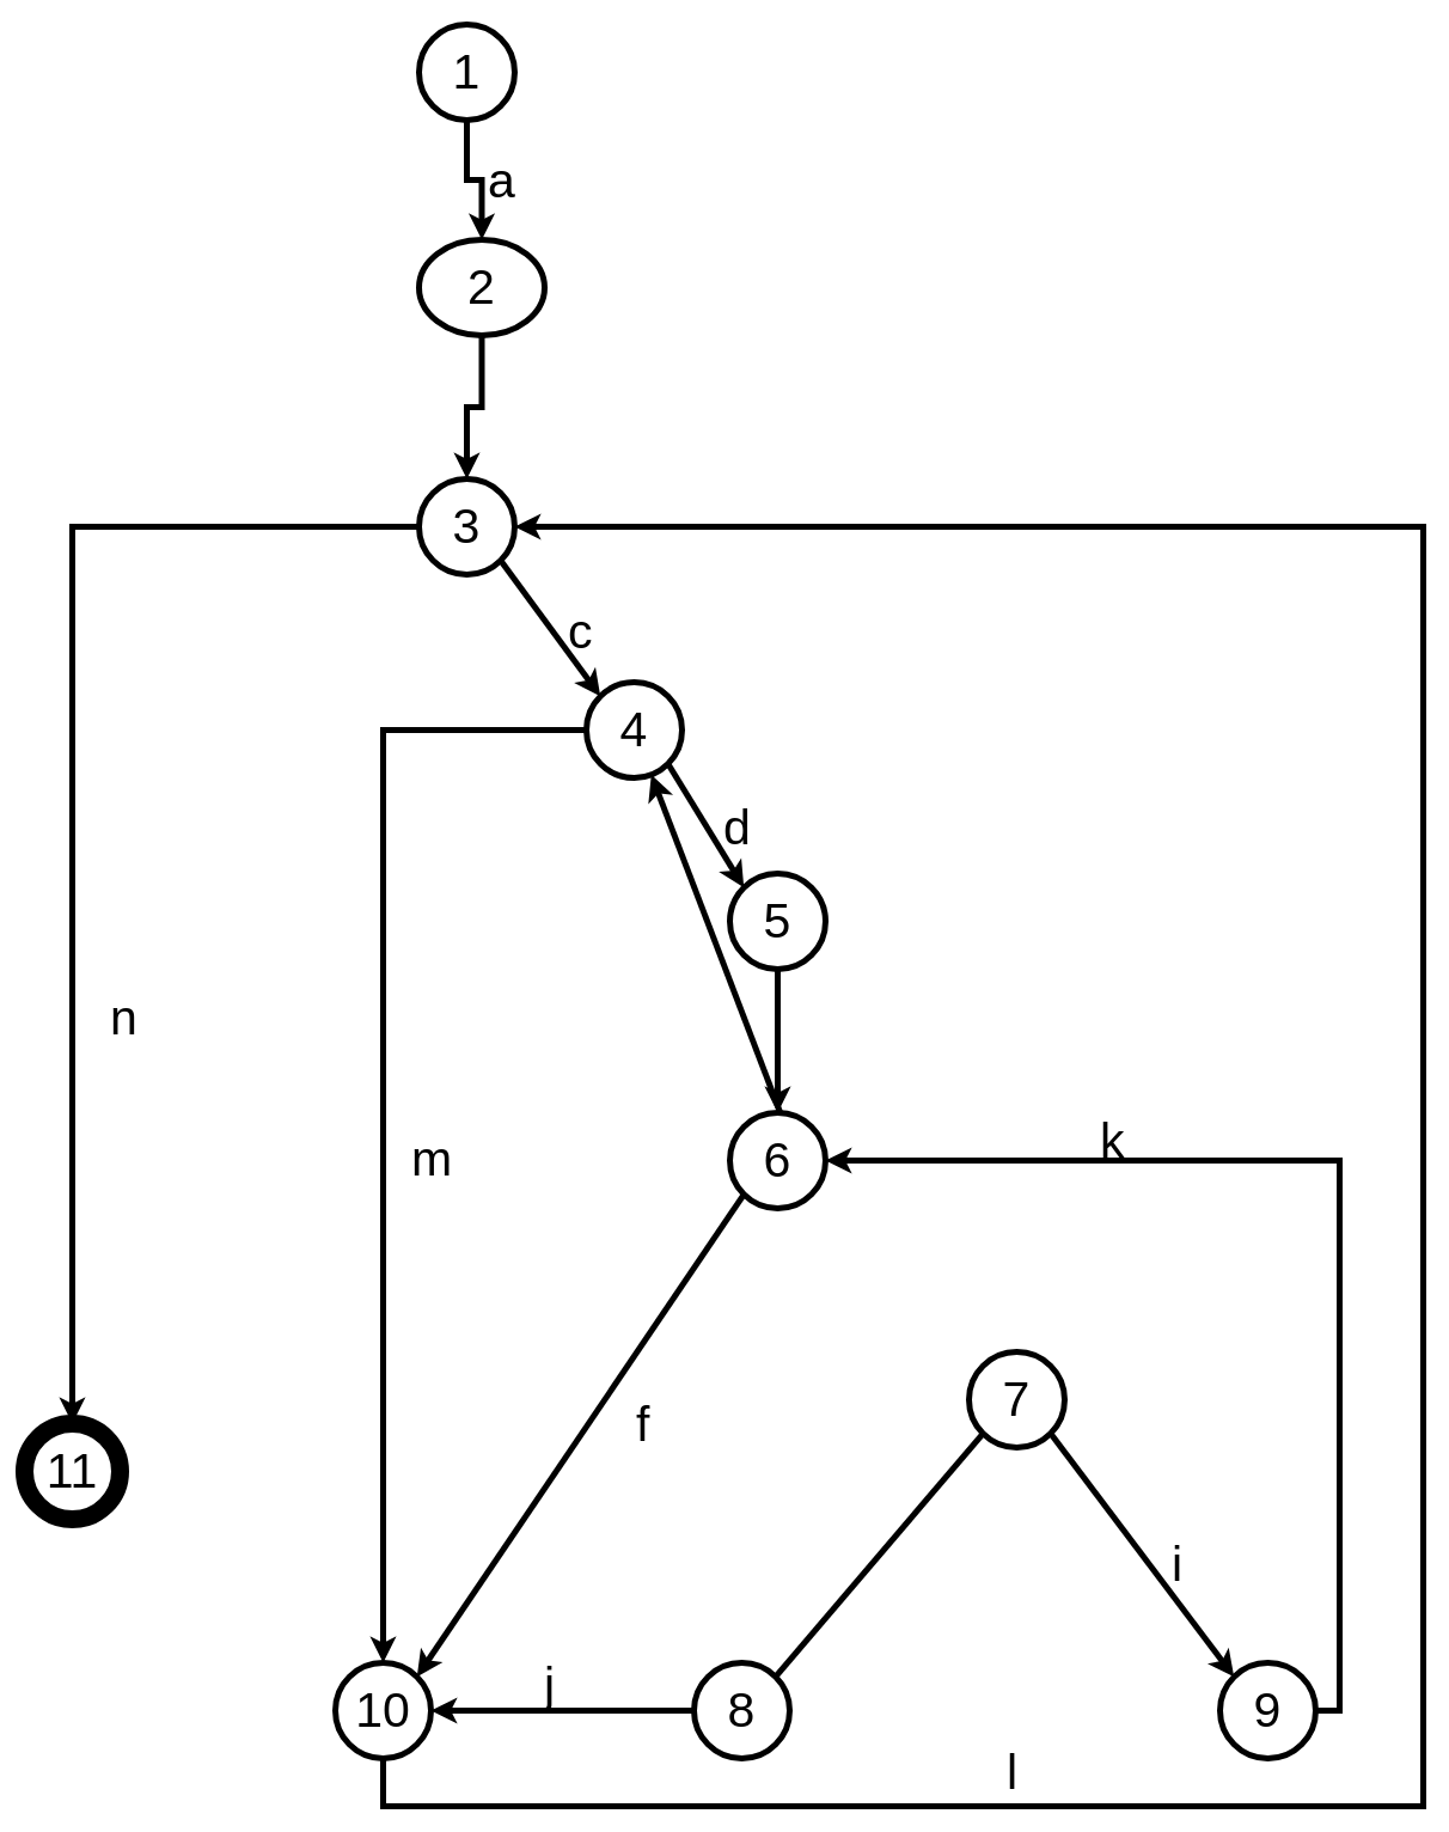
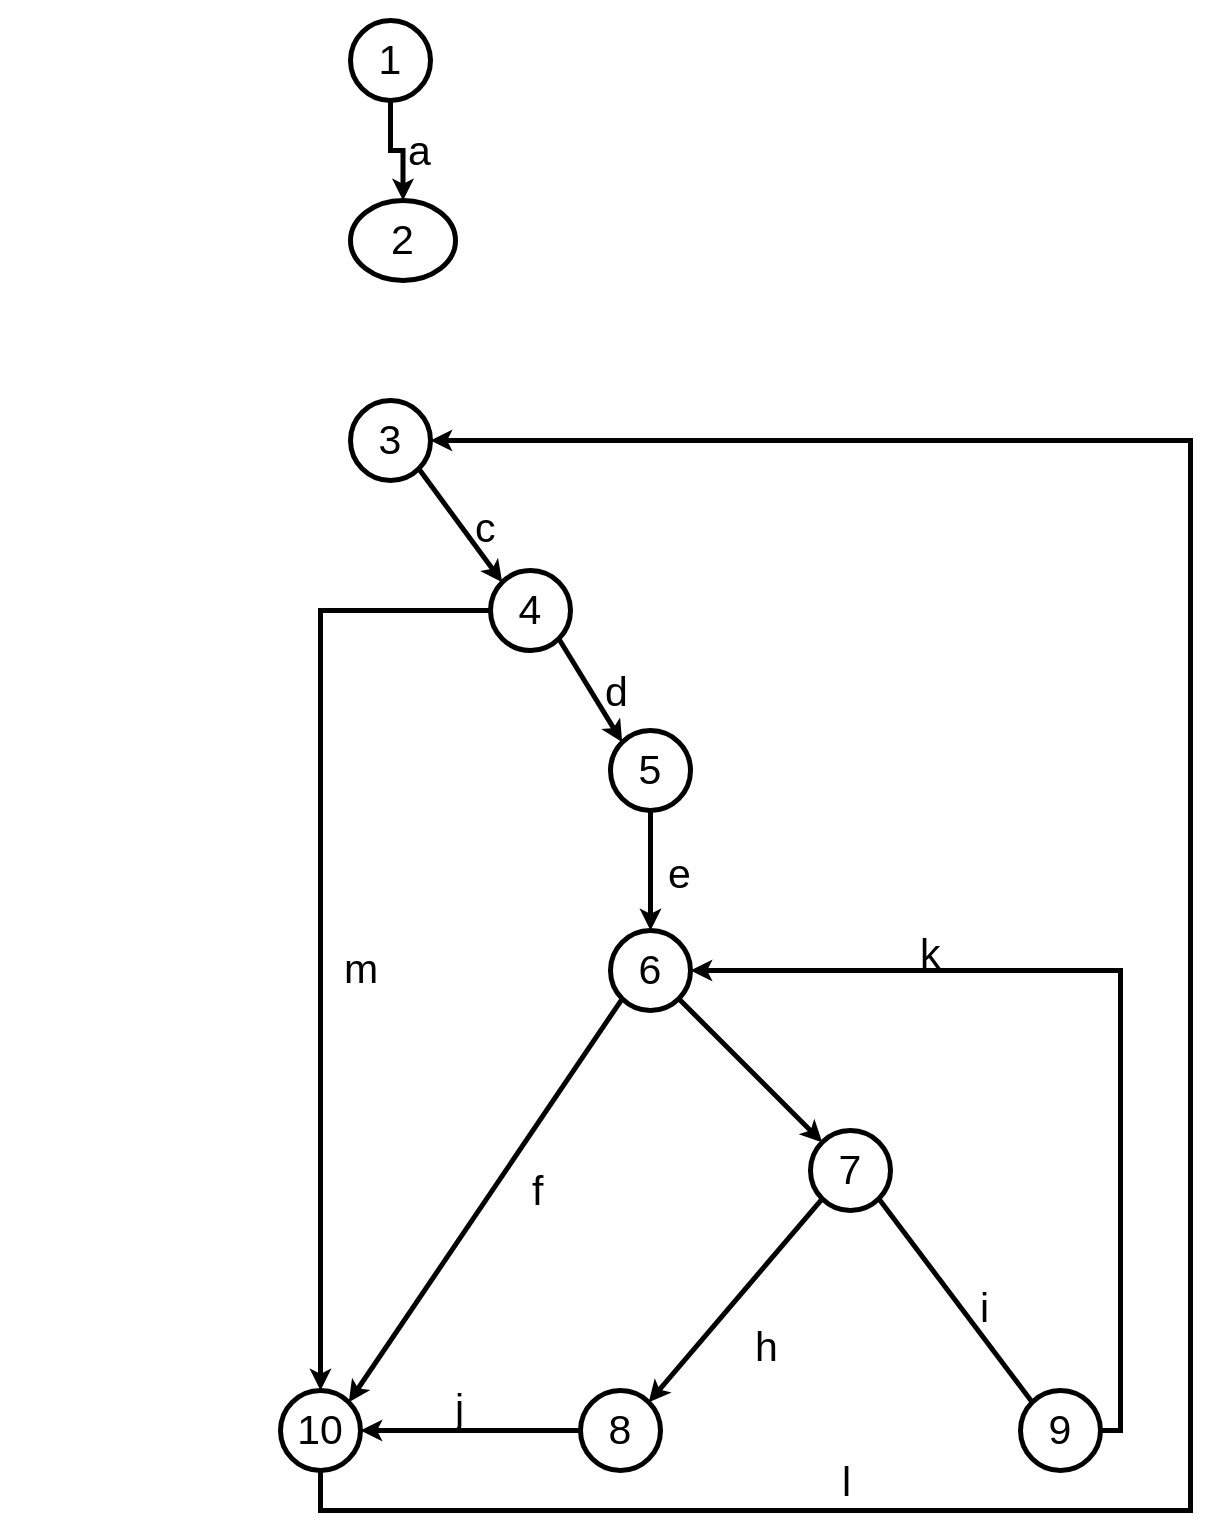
- <mxCell id="4" style="edgeStyle=orthogonalEdgeStyle;rounded=0;orthogonalLoop=1;jettySize=auto;html=1;exitX=0.5;exitY=1;exitDx=0;exitDy=0;entryX=0.5;entryY=0;entryDx=0;entryDy=0;endArrow=classic;endFill=1;strokeWidth=5;fontSize=41;" edge="1" parent="1" source="5" target="8"><mxGeometry relative="1" as="geometry" /></mxCell>
- <mxCell id="7" style="edgeStyle=orthogonalEdgeStyle;rounded=0;orthogonalLoop=1;jettySize=auto;html=1;exitX=0;exitY=0.5;exitDx=0;exitDy=0;entryX=0.5;entryY=0;entryDx=0;entryDy=0;endArrow=classic;endFill=1;strokeWidth=5;fontSize=41;" edge="1" parent="1" source="8" target="26"><mxGeometry relative="1" as="geometry" /></mxCell>
- <mxCell id="14" style="edgeStyle=none;rounded=0;orthogonalLoop=1;jettySize=auto;html=1;exitX=1;exitY=1;exitDx=0;exitDy=0;endArrow=classic;endFill=1;strokeWidth=5;fontSize=41;" edge="1" parent="1" source="16" target="11"><mxGeometry relative="1" as="geometry" /></mxCell>
+ <mxCell id="14" style="edgeStyle=none;rounded=0;orthogonalLoop=1;jettySize=auto;html=1;exitX=1;exitY=1;exitDx=0;exitDy=0;entryX=0;entryY=0;entryDx=0;entryDy=0;endArrow=classic;endFill=1;strokeWidth=5;fontSize=41;" edge="1" parent="1" source="16" target="19"><mxGeometry relative="1" as="geometry" /></mxCell>
- <mxCell id="38" value="n" style="text;html=1;resizable=0;points=[];autosize=1;align=left;verticalAlign=top;spacingTop=-4;fontSize=41;" vertex="1" parent="1"><mxGeometry x="90" y="824" width="30" height="30" as="geometry" /></mxCell>
+ <mxCell id="30" value="e" style="text;html=1;resizable=0;points=[];autosize=1;align=left;verticalAlign=top;spacingTop=-4;fontSize=41;" vertex="1" parent="1"><mxGeometry x="666" y="847" width="30" height="30" as="geometry" /></mxCell>
- <mxCell id="26" value="11" style="ellipse;whiteSpace=wrap;html=1;aspect=fixed;strokeWidth=15;fontSize=41;" vertex="1" parent="1"><mxGeometry x="20" y="1190" width="80" height="80" as="geometry" /></mxCell>
+ <mxCell id="32" value="h" style="text;html=1;resizable=0;points=[];autosize=1;align=left;verticalAlign=top;spacingTop=-4;fontSize=41;" vertex="1" parent="1"><mxGeometry x="753" y="1320" width="30" height="30" as="geometry" /></mxCell>
- <mxCell id="18" style="edgeStyle=none;rounded=0;orthogonalLoop=1;jettySize=auto;html=1;exitX=1;exitY=1;exitDx=0;exitDy=0;entryX=0;entryY=0;entryDx=0;entryDy=0;endArrow=classic;endFill=1;strokeWidth=5;fontSize=41;" edge="1" parent="1" source="19" target="23"><mxGeometry relative="1" as="geometry" /></mxCell>
+ <mxCell id="18" style="edgeStyle=none;rounded=0;orthogonalLoop=1;jettySize=auto;html=1;exitX=1;exitY=1;exitDx=0;exitDy=0;entryX=0;entryY=0;entryDx=0;entryDy=0;endArrow=none;endFill=1;strokeWidth=5;fontSize=41;" edge="1" parent="1" source="19" target="23"><mxGeometry relative="1" as="geometry" /></mxCell>
- <mxCell id="17" style="edgeStyle=none;rounded=0;orthogonalLoop=1;jettySize=auto;html=1;exitX=0;exitY=1;exitDx=0;exitDy=0;entryX=1;entryY=0;entryDx=0;entryDy=0;endArrow=none;endFill=1;strokeWidth=5;fontSize=41;" edge="1" parent="1" source="19" target="21"><mxGeometry relative="1" as="geometry" /></mxCell>
+ <mxCell id="17" style="edgeStyle=none;rounded=0;orthogonalLoop=1;jettySize=auto;html=1;exitX=0;exitY=1;exitDx=0;exitDy=0;entryX=1;entryY=0;entryDx=0;entryDy=0;endArrow=classic;endFill=1;strokeWidth=5;fontSize=41;" edge="1" parent="1" source="19" target="21"><mxGeometry relative="1" as="geometry" /></mxCell>
